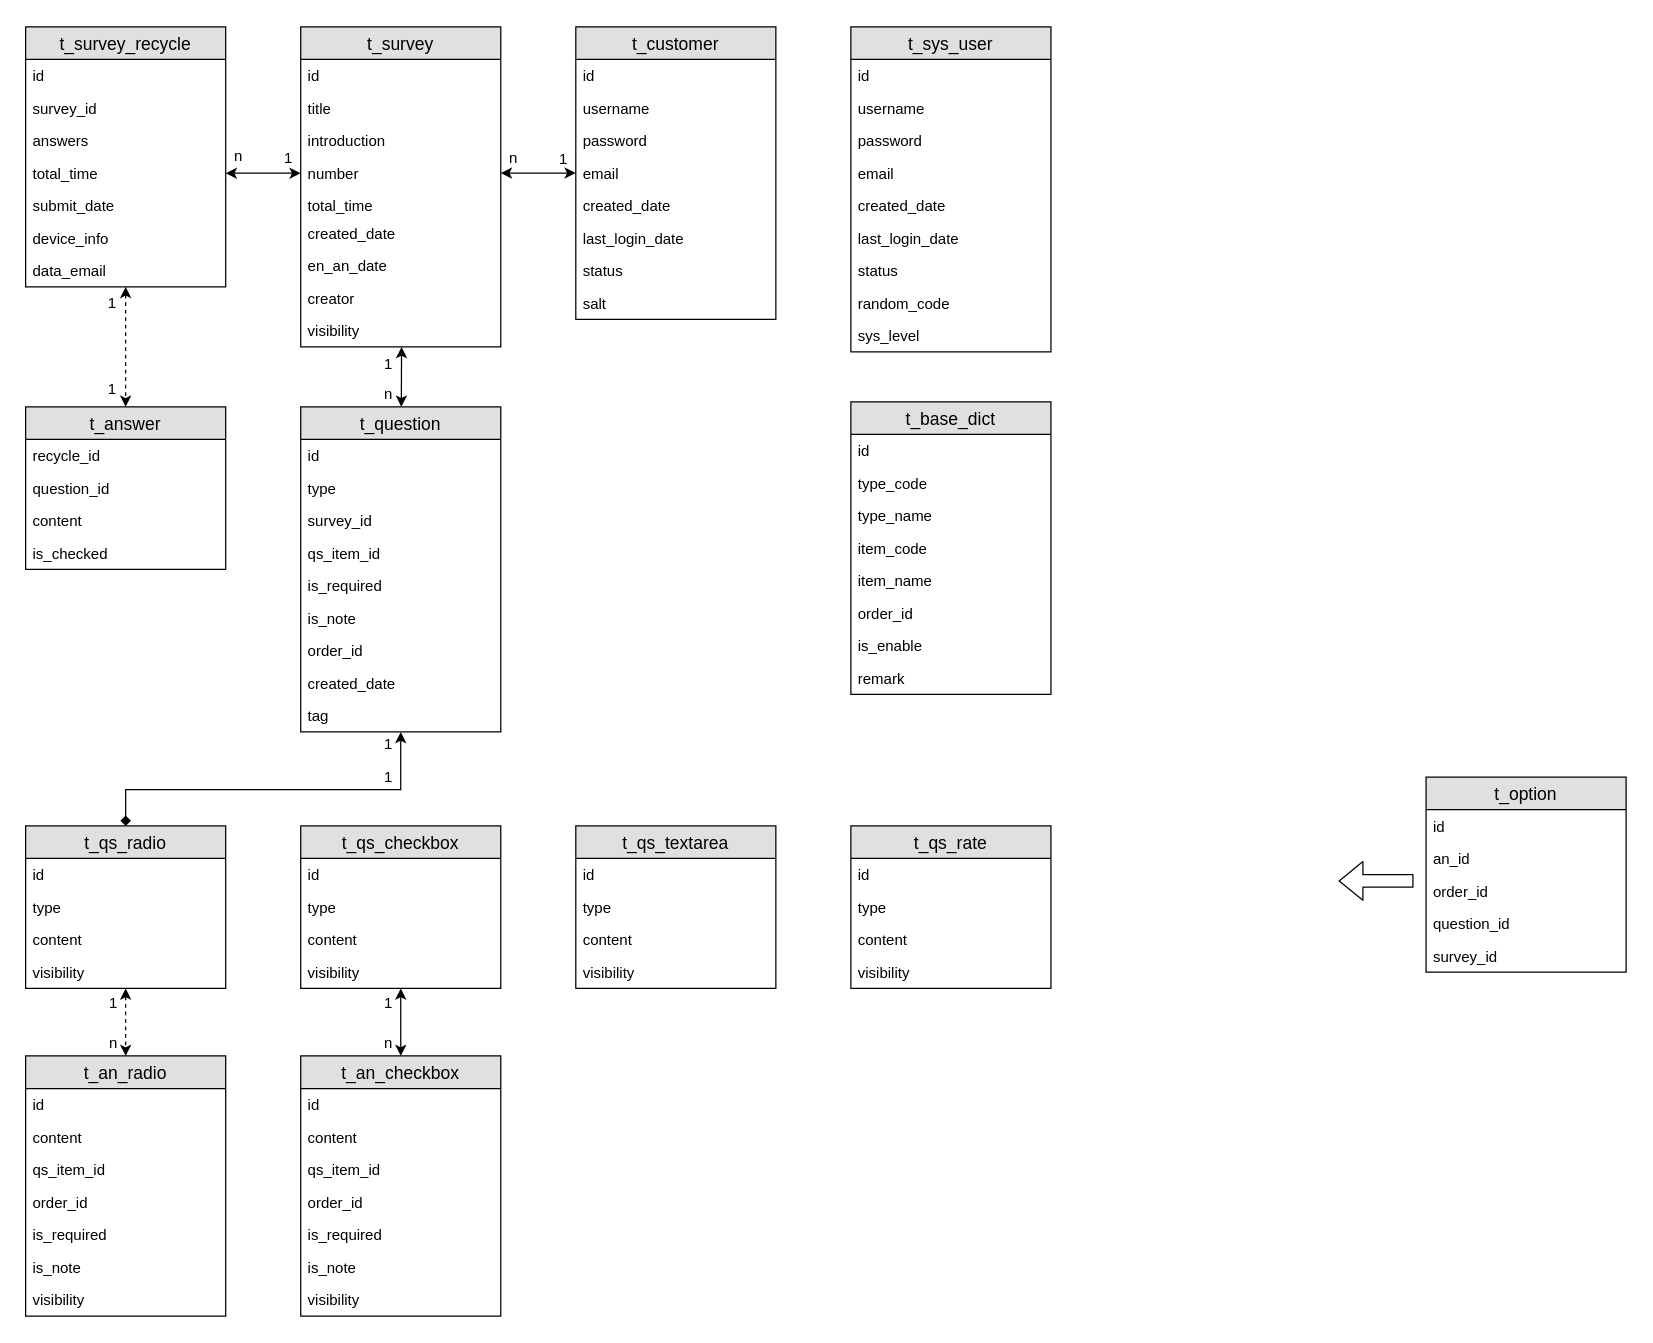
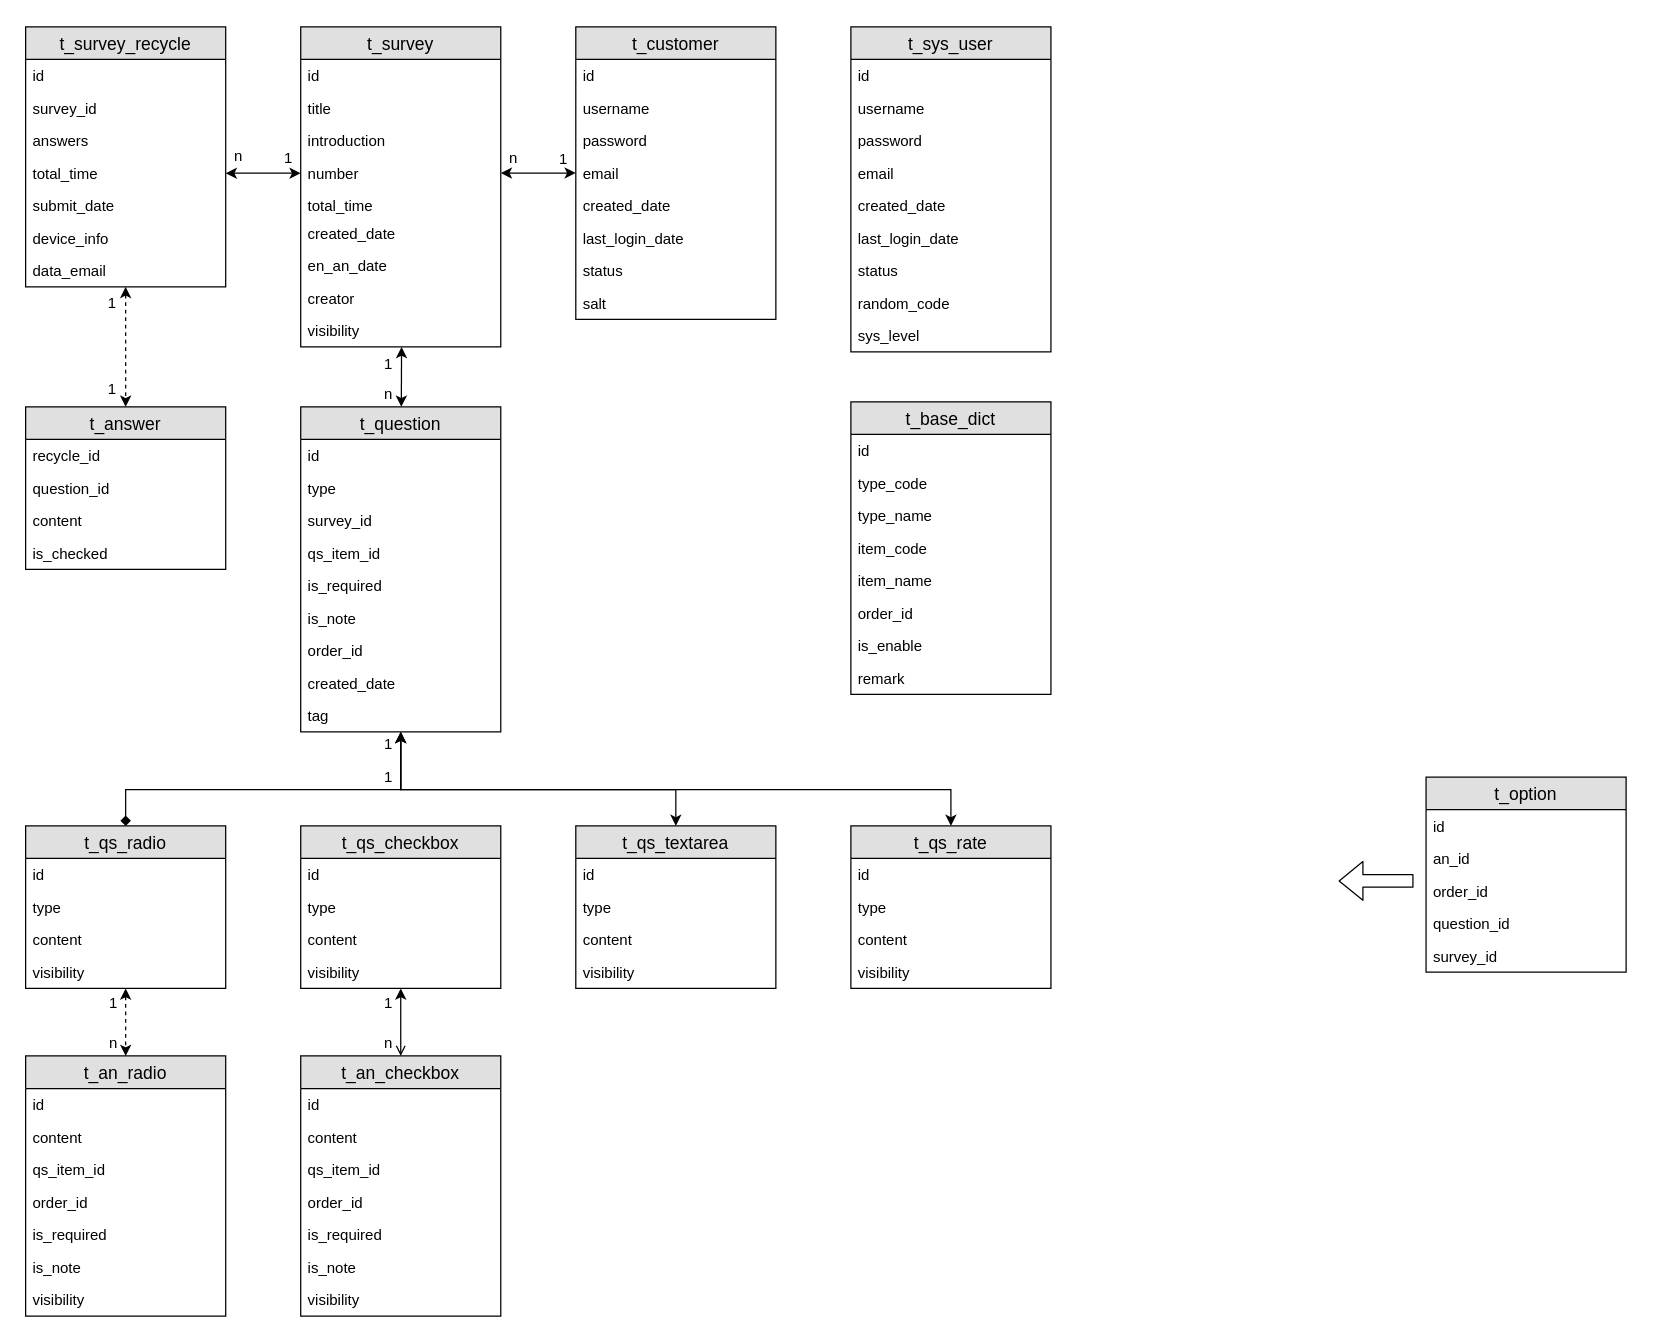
+ <mxCell id="24" style="edgeStyle=orthogonalEdgeStyle;rounded=0;orthogonalLoop=1;jettySize=auto;html=1;startArrow=classic;startFill=1;" edge="1" parent="1" source="25" target="63"><mxGeometry relative="1" as="geometry"><Array as="points"><mxPoint x="320" y="631" /><mxPoint x="760" y="631" /></Array></mxGeometry></mxCell>
+ <mxCell id="23" style="edgeStyle=orthogonalEdgeStyle;rounded=0;orthogonalLoop=1;jettySize=auto;html=1;startArrow=classic;startFill=1;" edge="1" parent="1" source="25" target="58"><mxGeometry relative="1" as="geometry"><Array as="points"><mxPoint x="320" y="631" /><mxPoint x="540" y="631" /></Array></mxGeometry></mxCell>
- <mxCell id="52" style="edgeStyle=orthogonalEdgeStyle;rounded=0;orthogonalLoop=1;jettySize=auto;html=1;startArrow=classic;startFill=1;" edge="1" parent="1" source="53" target="76"><mxGeometry relative="1" as="geometry" /></mxCell>
+ <mxCell id="52" style="edgeStyle=orthogonalEdgeStyle;rounded=0;orthogonalLoop=1;jettySize=auto;html=1;startArrow=classic;startFill=1;endArrow=open;" edge="1" parent="1" source="53" target="76"><mxGeometry relative="1" as="geometry" /></mxCell>
